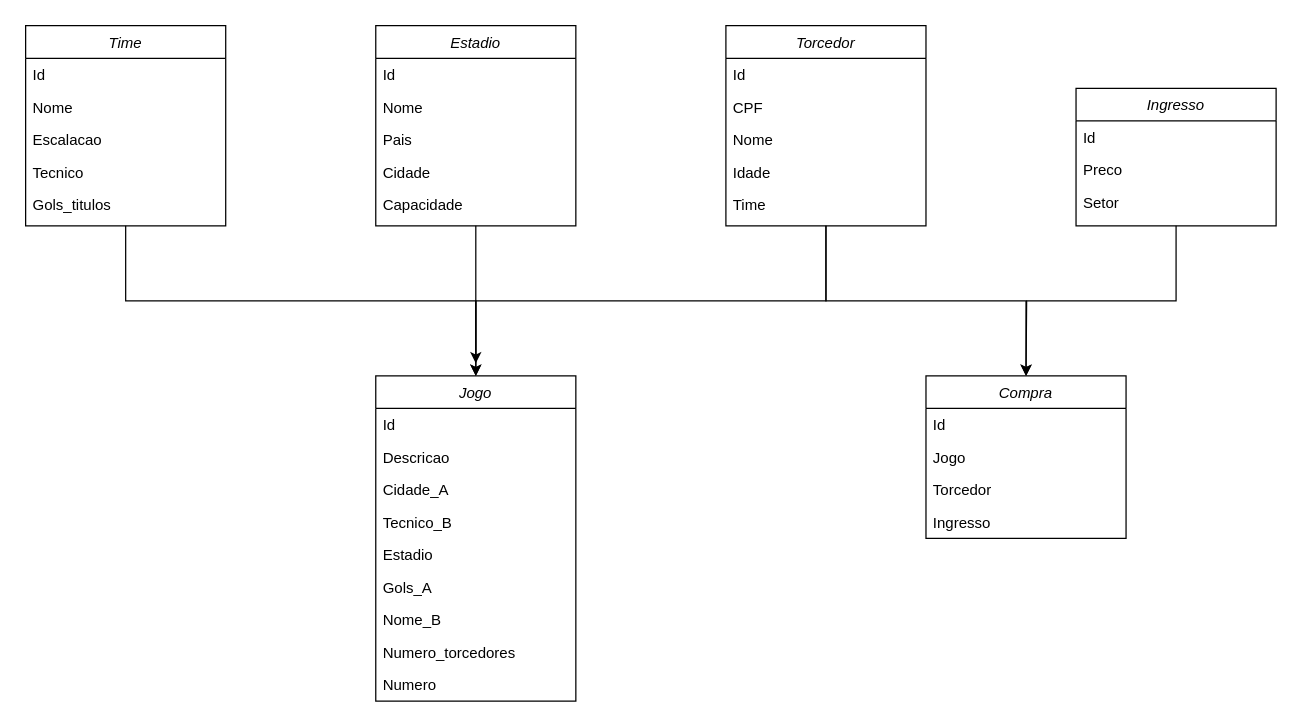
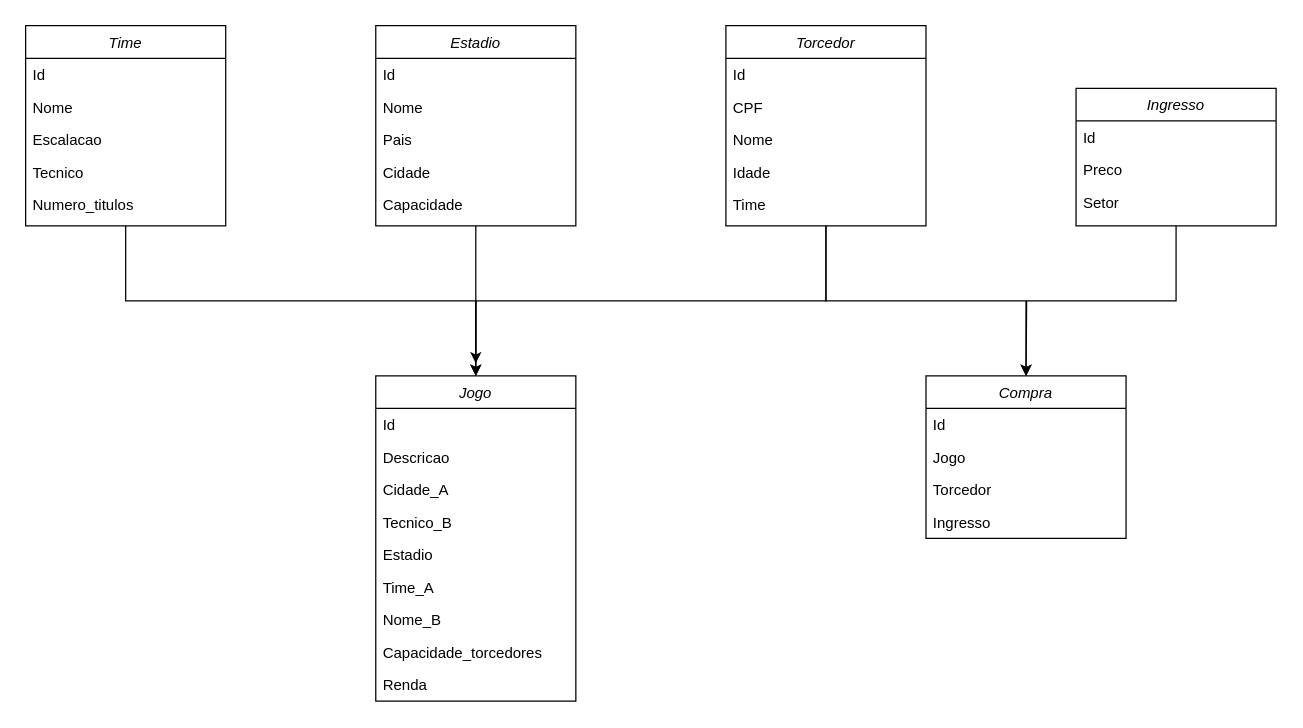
- <mxCell id="23" value="Gols_titulos" style="text;align=left;verticalAlign=top;spacingLeft=4;spacingRight=4;overflow=hidden;rotatable=0;points=[[0,0.5],[1,0.5]];portConstraint=eastwest;rounded=0;shadow=0;html=0;" vertex="1" parent="18"><mxGeometry y="130" width="160" height="26" as="geometry" /></mxCell>
+ <mxCell id="23" value="Numero_titulos" style="text;align=left;verticalAlign=top;spacingLeft=4;spacingRight=4;overflow=hidden;rotatable=0;points=[[0,0.5],[1,0.5]];portConstraint=eastwest;rounded=0;shadow=0;html=0;" vertex="1" parent="18"><mxGeometry y="130" width="160" height="26" as="geometry" /></mxCell>
- <mxCell id="31" value="Gols_A" style="text;align=left;verticalAlign=top;spacingLeft=4;spacingRight=4;overflow=hidden;rotatable=0;points=[[0,0.5],[1,0.5]];portConstraint=eastwest;rounded=0;shadow=0;html=0;" vertex="1" parent="25"><mxGeometry y="156" width="160" height="26" as="geometry" /></mxCell>
+ <mxCell id="31" value="Time_A" style="text;align=left;verticalAlign=top;spacingLeft=4;spacingRight=4;overflow=hidden;rotatable=0;points=[[0,0.5],[1,0.5]];portConstraint=eastwest;rounded=0;shadow=0;html=0;" vertex="1" parent="25"><mxGeometry y="156" width="160" height="26" as="geometry" /></mxCell>
- <mxCell id="33" value="Numero_torcedores" style="text;align=left;verticalAlign=top;spacingLeft=4;spacingRight=4;overflow=hidden;rotatable=0;points=[[0,0.5],[1,0.5]];portConstraint=eastwest;rounded=0;shadow=0;html=0;" vertex="1" parent="25"><mxGeometry y="208" width="160" height="26" as="geometry" /></mxCell>
+ <mxCell id="33" value="Capacidade_torcedores" style="text;align=left;verticalAlign=top;spacingLeft=4;spacingRight=4;overflow=hidden;rotatable=0;points=[[0,0.5],[1,0.5]];portConstraint=eastwest;rounded=0;shadow=0;html=0;" vertex="1" parent="25"><mxGeometry y="208" width="160" height="26" as="geometry" /></mxCell>
- <mxCell id="34" value="Numero" style="text;align=left;verticalAlign=top;spacingLeft=4;spacingRight=4;overflow=hidden;rotatable=0;points=[[0,0.5],[1,0.5]];portConstraint=eastwest;rounded=0;shadow=0;html=0;" vertex="1" parent="25"><mxGeometry y="234" width="160" height="26" as="geometry" /></mxCell>
+ <mxCell id="34" value="Renda" style="text;align=left;verticalAlign=top;spacingLeft=4;spacingRight=4;overflow=hidden;rotatable=0;points=[[0,0.5],[1,0.5]];portConstraint=eastwest;rounded=0;shadow=0;html=0;" vertex="1" parent="25"><mxGeometry y="234" width="160" height="26" as="geometry" /></mxCell>
